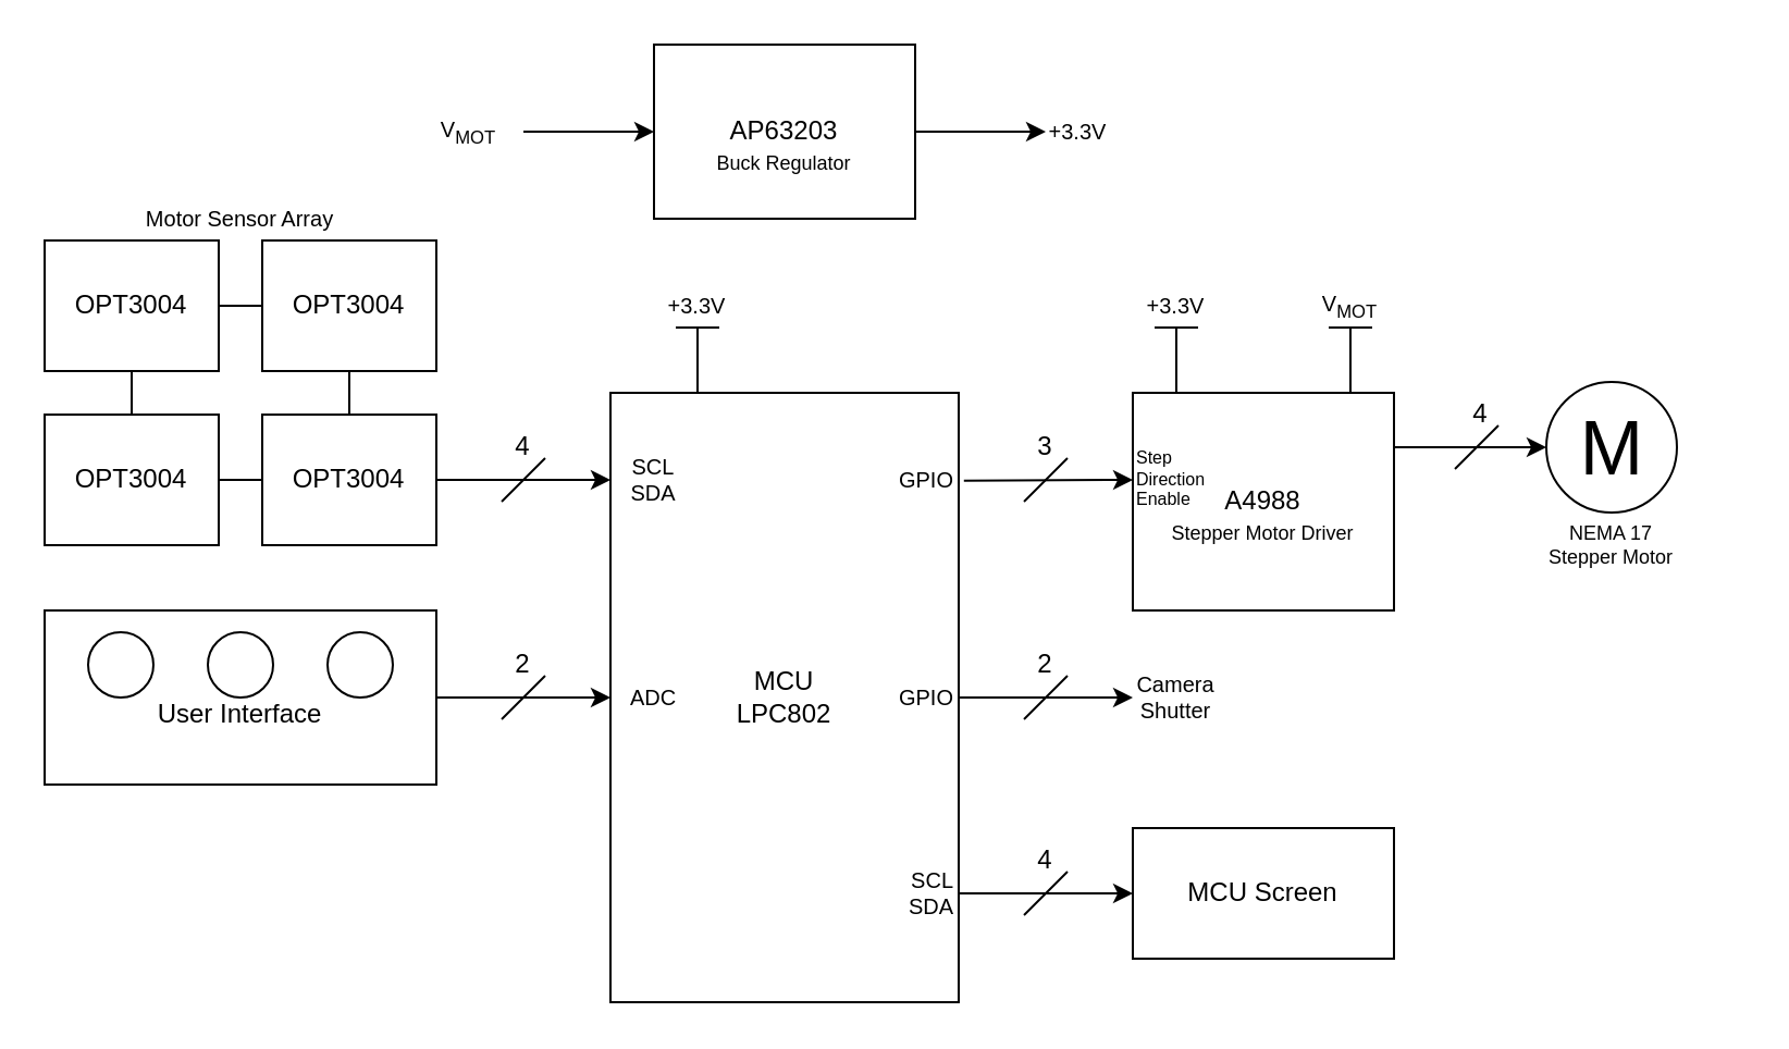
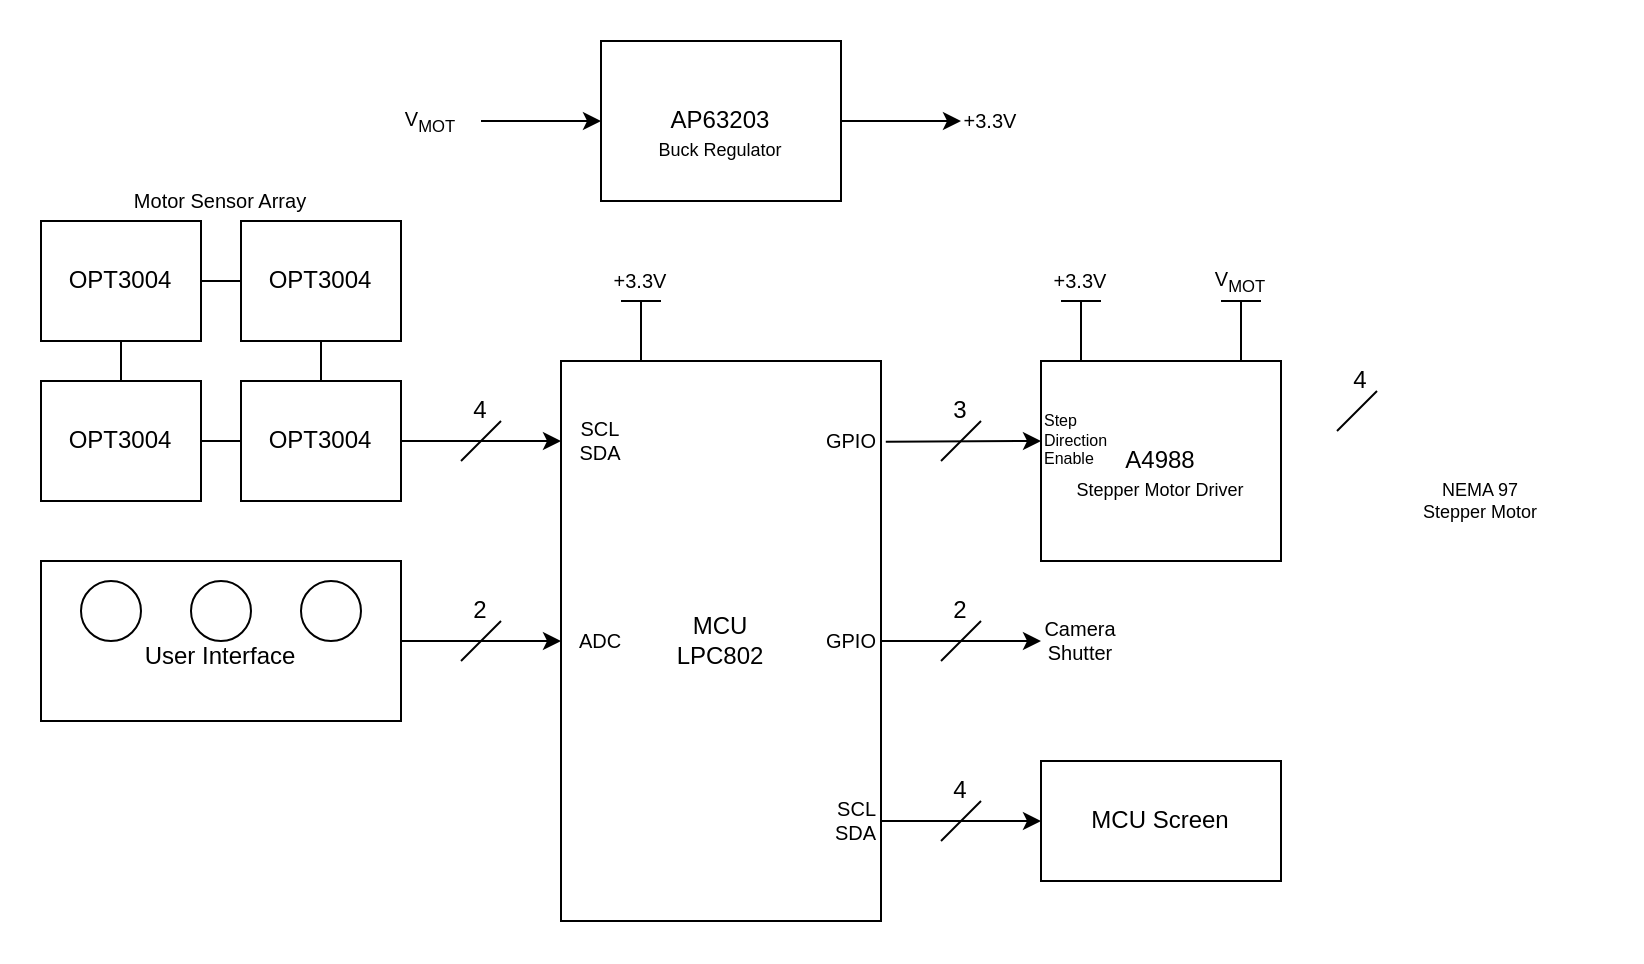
- <mxCell id="26" value="" style="endArrow=classic;html=1;rounded=0;entryX=0;entryY=0.5;entryDx=0;entryDy=0;exitX=1;exitY=0.25;exitDx=0;exitDy=0;" edge="1" parent="1" source="12" target="25"><mxGeometry width="50" height="50" relative="1" as="geometry"><mxPoint x="640" y="245" as="sourcePoint" /><mxPoint x="718" y="245" as="targetPoint" /></mxGeometry></mxCell>
- <mxCell id="25" value="M" style="verticalLabelPosition=middle;shadow=0;dashed=0;align=center;html=1;verticalAlign=middle;strokeWidth=1;shape=ellipse;aspect=fixed;fontSize=35;" vertex="1" parent="1"><mxGeometry x="710" y="175" width="60" height="60" as="geometry" /></mxCell>
- <mxCell id="29" value="&lt;font&gt;NEMA 17&lt;/font&gt;&lt;div&gt;&lt;font&gt;Stepper Motor&lt;/font&gt;&lt;/div&gt;" style="text;html=1;align=center;verticalAlign=middle;whiteSpace=wrap;rounded=0;fontSize=9;" vertex="1" parent="1"><mxGeometry x="680" y="235" width="120" height="30" as="geometry" /></mxCell>
+ <mxCell id="29" value="&lt;font&gt;NEMA 97&lt;/font&gt;&lt;div&gt;&lt;font&gt;Stepper Motor&lt;/font&gt;&lt;/div&gt;" style="text;html=1;align=center;verticalAlign=middle;whiteSpace=wrap;rounded=0;fontSize=9;" vertex="1" parent="1"><mxGeometry x="680" y="235" width="120" height="30" as="geometry" /></mxCell>
